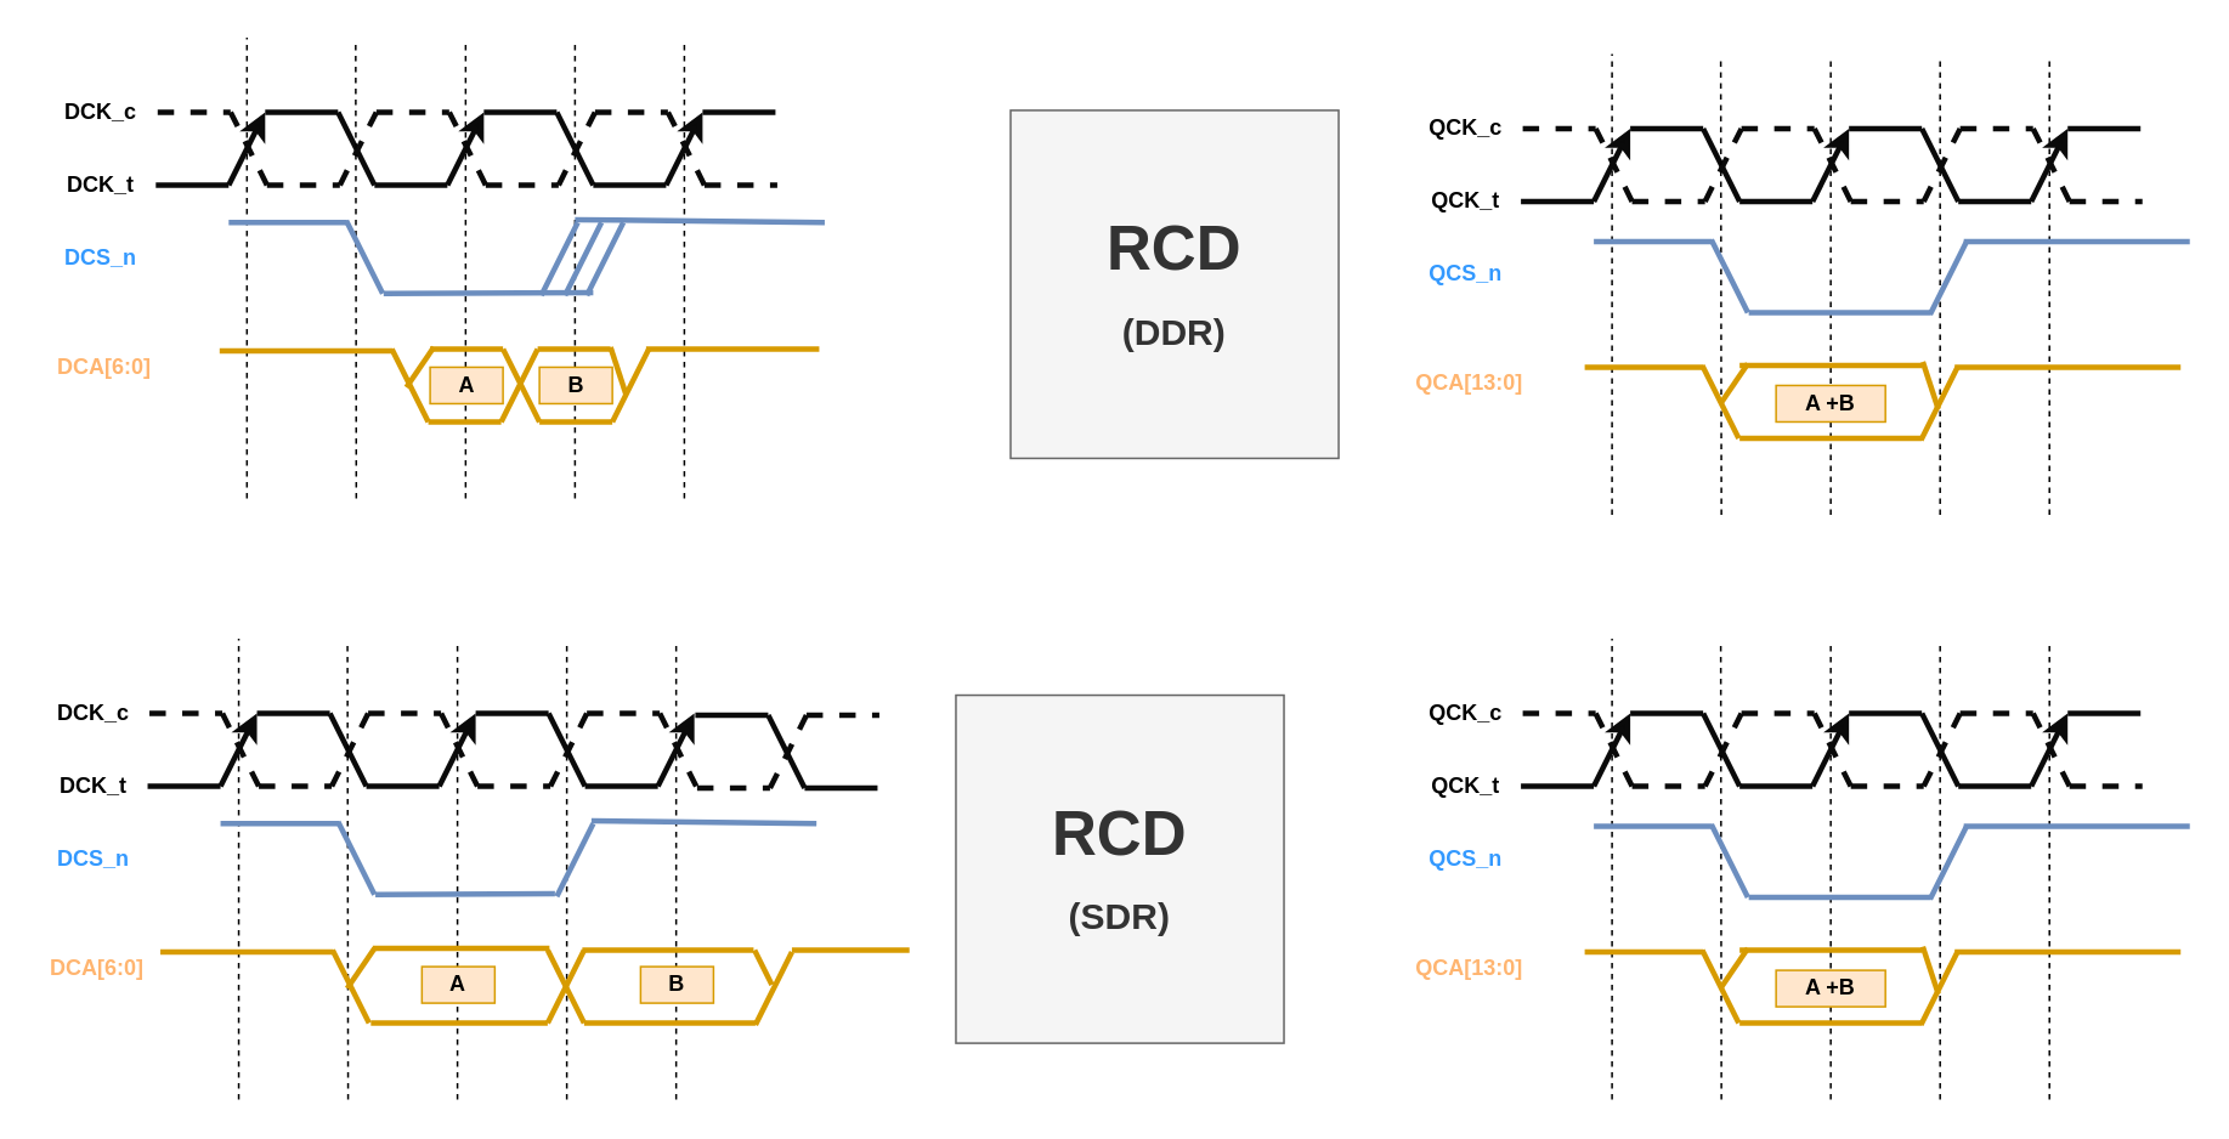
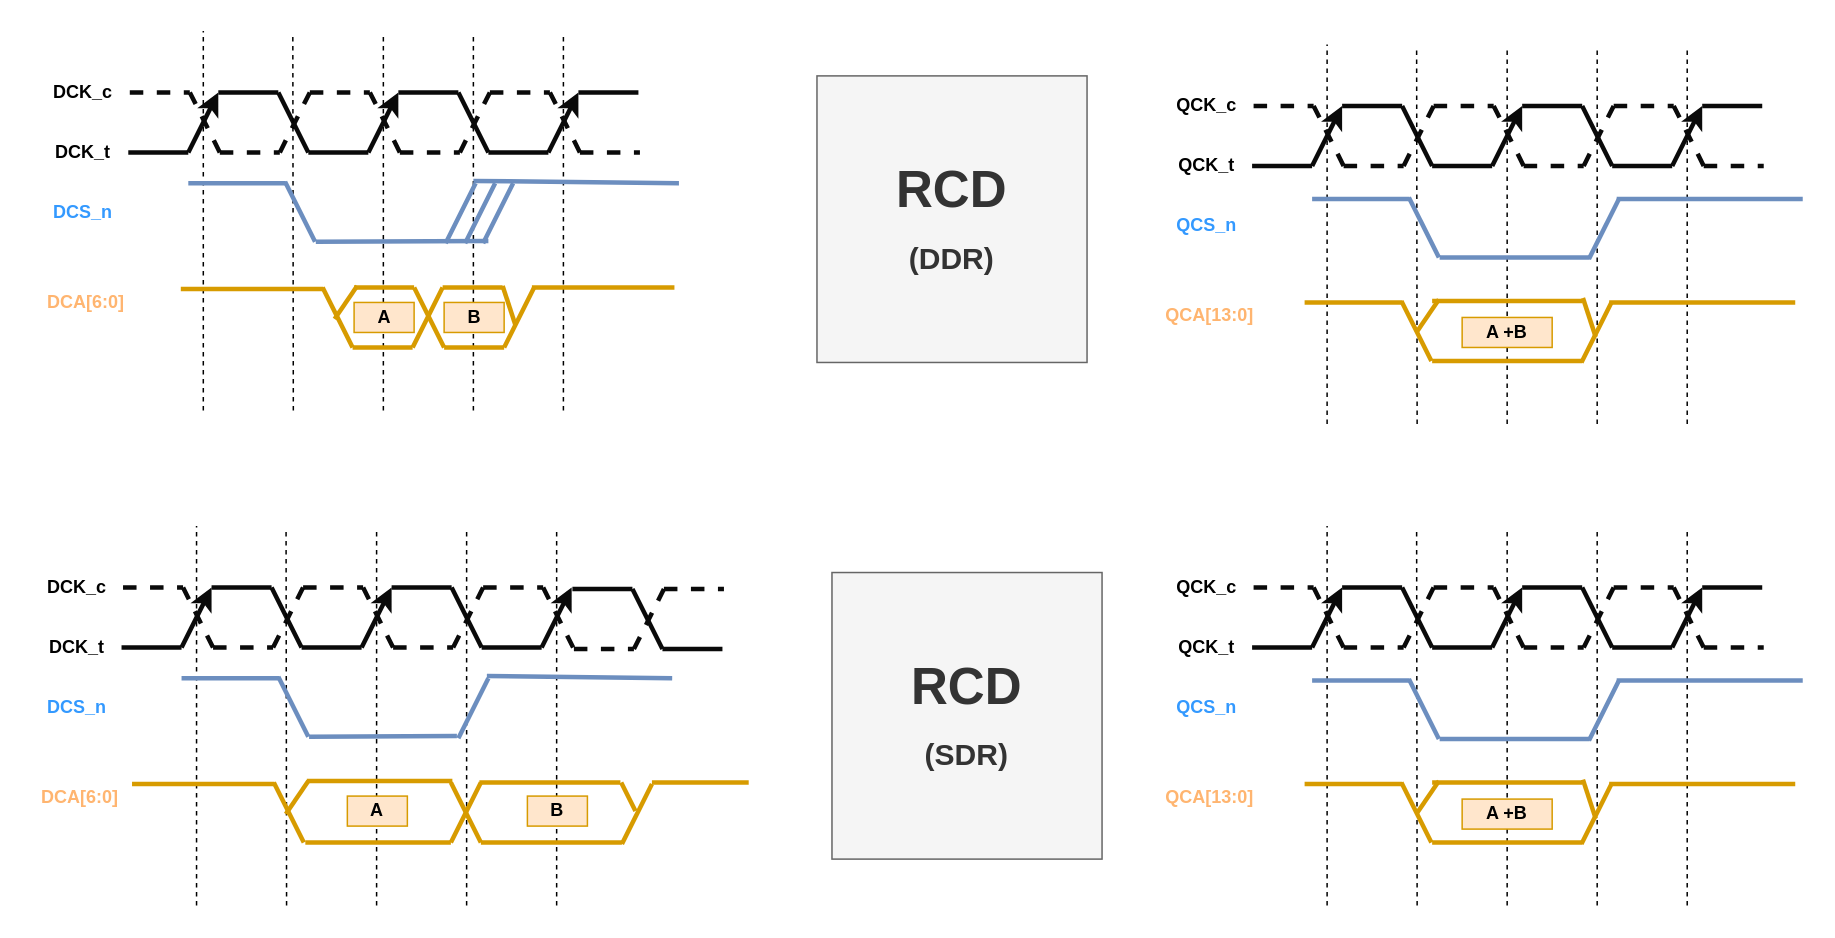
- <mxCell id="2" value="RCD&lt;div&gt;&lt;font style=&quot;font-size: 20px;&quot;&gt;(DDR)&lt;/font&gt;&lt;/div&gt;" style="rounded=0;whiteSpace=wrap;html=1;fillColor=#f5f5f5;fontColor=#333333;strokeColor=#666666;fontStyle=1;fontSize=34;" vertex="1" parent="1"><mxGeometry x="554" y="60" width="180" height="191" as="geometry" /></mxCell>
+ <mxCell id="2" value="RCD&lt;div&gt;&lt;font style=&quot;font-size: 20px;&quot;&gt;(DDR)&lt;/font&gt;&lt;/div&gt;" style="rounded=0;whiteSpace=wrap;html=1;fillColor=#f5f5f5;fontColor=#333333;strokeColor=#666666;fontStyle=1;fontSize=34;" vertex="1" parent="1"><mxGeometry x="544" y="50" width="180" height="191" as="geometry" /></mxCell>
- <mxCell id="100" value="RCD&lt;div&gt;&lt;span style=&quot;font-size: 20px;&quot;&gt;(SDR)&lt;/span&gt;&lt;/div&gt;" style="rounded=0;whiteSpace=wrap;html=1;fillColor=#f5f5f5;fontColor=#333333;strokeColor=#666666;fontStyle=1;fontSize=34;" vertex="1" parent="1"><mxGeometry x="524" y="381" width="180" height="191" as="geometry" /></mxCell>
+ <mxCell id="100" value="RCD&lt;div&gt;&lt;span style=&quot;font-size: 20px;&quot;&gt;(SDR)&lt;/span&gt;&lt;/div&gt;" style="rounded=0;whiteSpace=wrap;html=1;fillColor=#f5f5f5;fontColor=#333333;strokeColor=#666666;fontStyle=1;fontSize=34;" vertex="1" parent="1"><mxGeometry x="554" y="381" width="180" height="191" as="geometry" /></mxCell>
